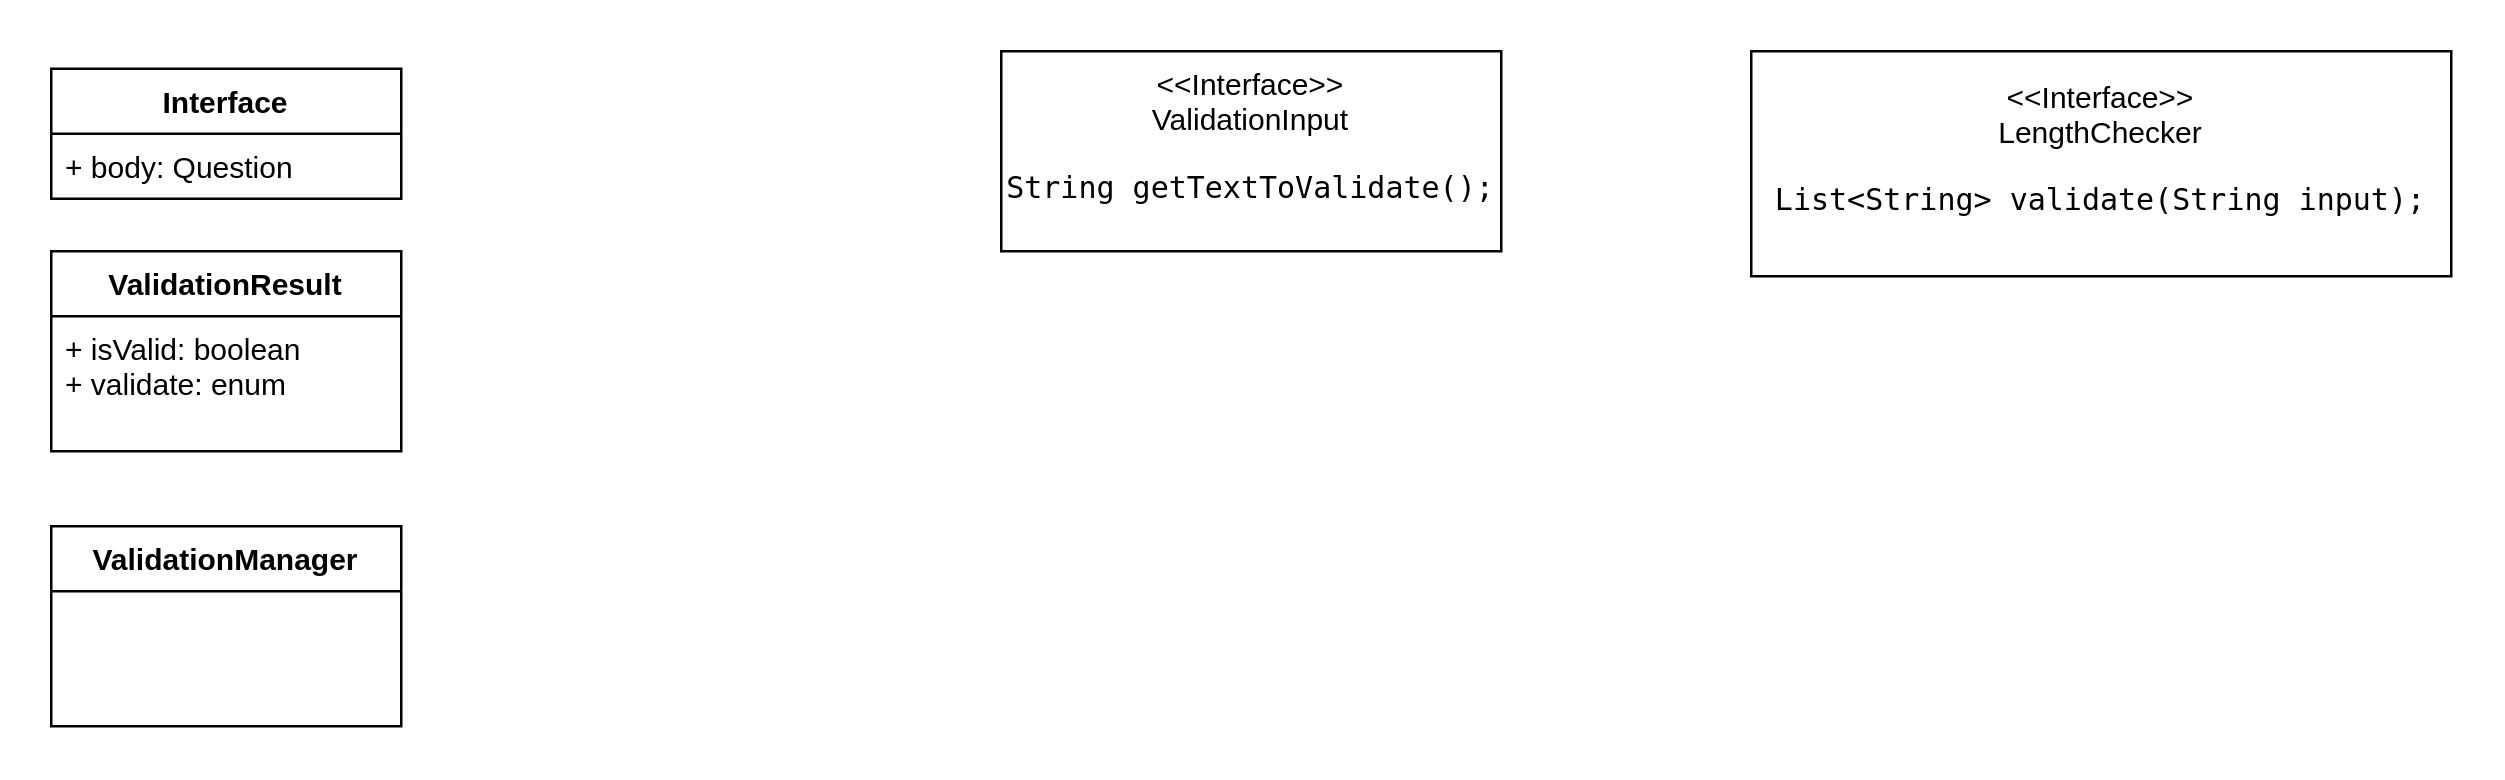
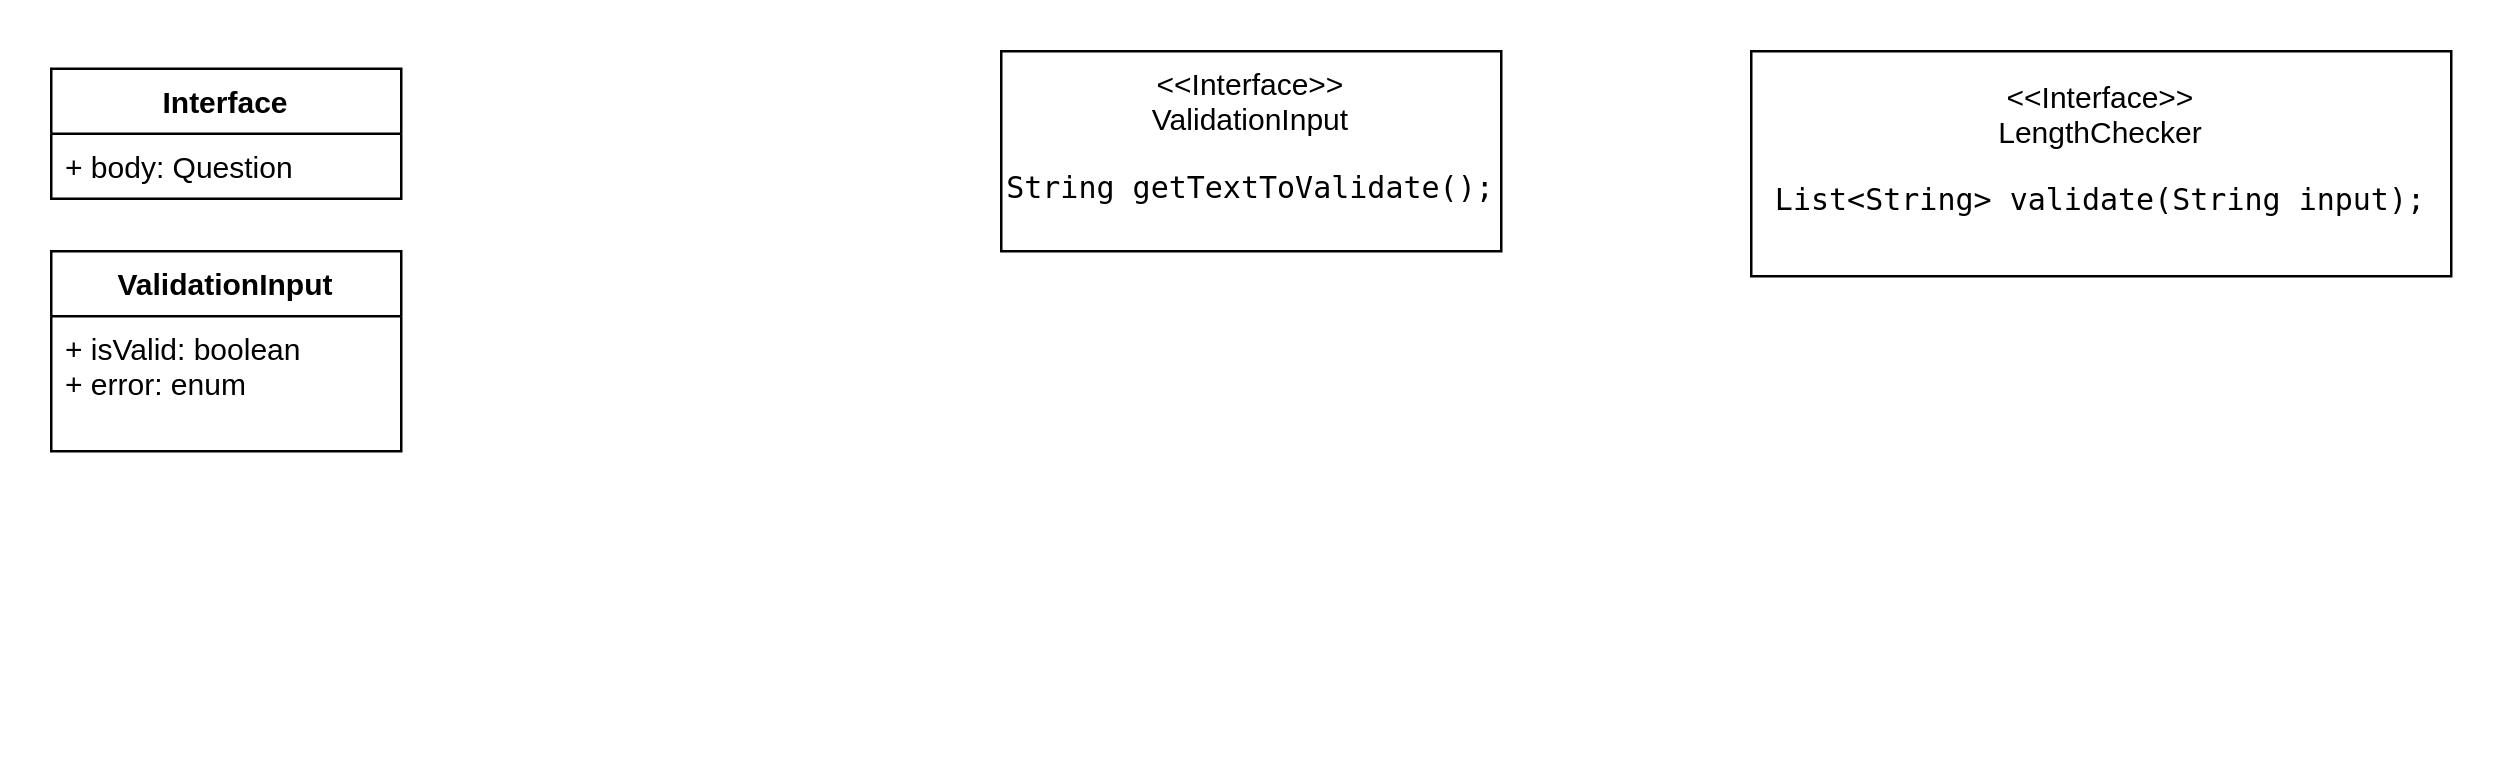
- <mxCell id="6" value="ValidationResult" style="swimlane;fontStyle=1;childLayout=stackLayout;horizontal=1;startSize=26;fillColor=none;horizontalStack=0;resizeParent=1;resizeParentMax=0;resizeLast=0;collapsible=1;marginBottom=0;" vertex="1" parent="1"><mxGeometry x="20" y="100" width="140" height="80" as="geometry" /></mxCell>
+ <mxCell id="6" value="ValidationInput" style="swimlane;fontStyle=1;childLayout=stackLayout;horizontal=1;startSize=26;fillColor=none;horizontalStack=0;resizeParent=1;resizeParentMax=0;resizeLast=0;collapsible=1;marginBottom=0;" vertex="1" parent="1"><mxGeometry x="20" y="100" width="140" height="80" as="geometry" /></mxCell>
- <mxCell id="7" value="+ isValid: boolean&#10;+ validate: enum&#10;" style="text;strokeColor=none;fillColor=none;align=left;verticalAlign=top;spacingLeft=4;spacingRight=4;overflow=hidden;rotatable=0;points=[[0,0.5],[1,0.5]];portConstraint=eastwest;" vertex="1" parent="6"><mxGeometry y="26" width="140" height="54" as="geometry" /></mxCell>
+ <mxCell id="7" value="+ isValid: boolean&#10;+ error: enum&#10;" style="text;strokeColor=none;fillColor=none;align=left;verticalAlign=top;spacingLeft=4;spacingRight=4;overflow=hidden;rotatable=0;points=[[0,0.5],[1,0.5]];portConstraint=eastwest;" vertex="1" parent="6"><mxGeometry y="26" width="140" height="54" as="geometry" /></mxCell>
- <mxCell id="9" value="ValidationManager" style="swimlane;fontStyle=1;childLayout=stackLayout;horizontal=1;startSize=26;fillColor=none;horizontalStack=0;resizeParent=1;resizeParentMax=0;resizeLast=0;collapsible=1;marginBottom=0;" vertex="1" parent="1"><mxGeometry x="20" y="210" width="140" height="80" as="geometry" /></mxCell>
